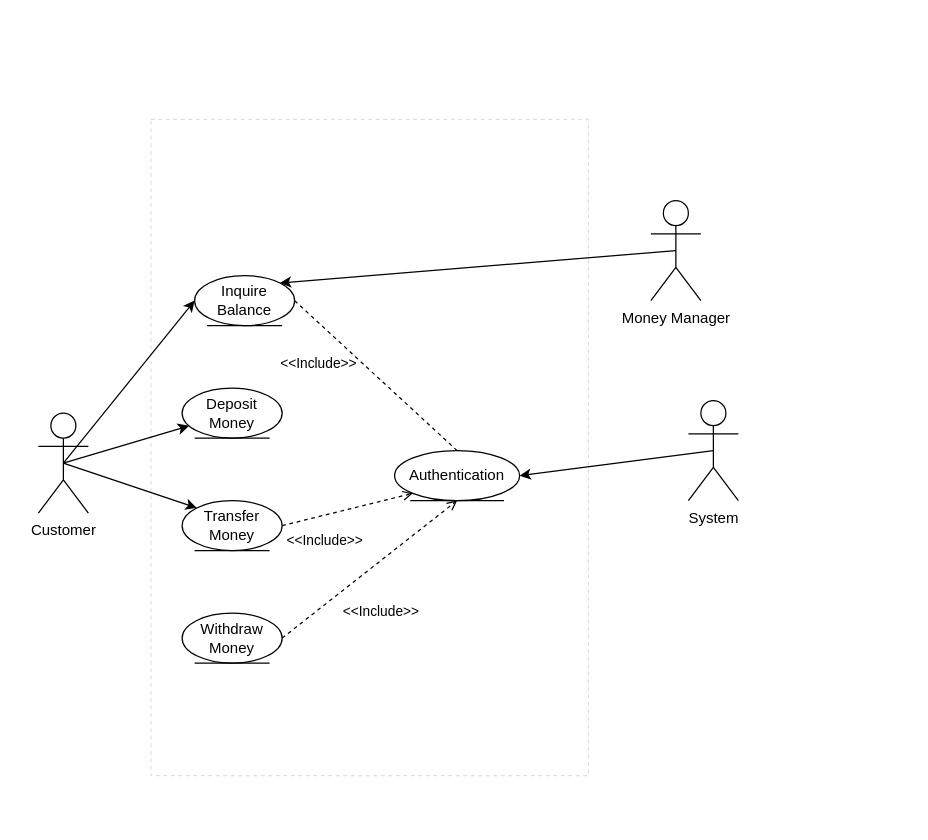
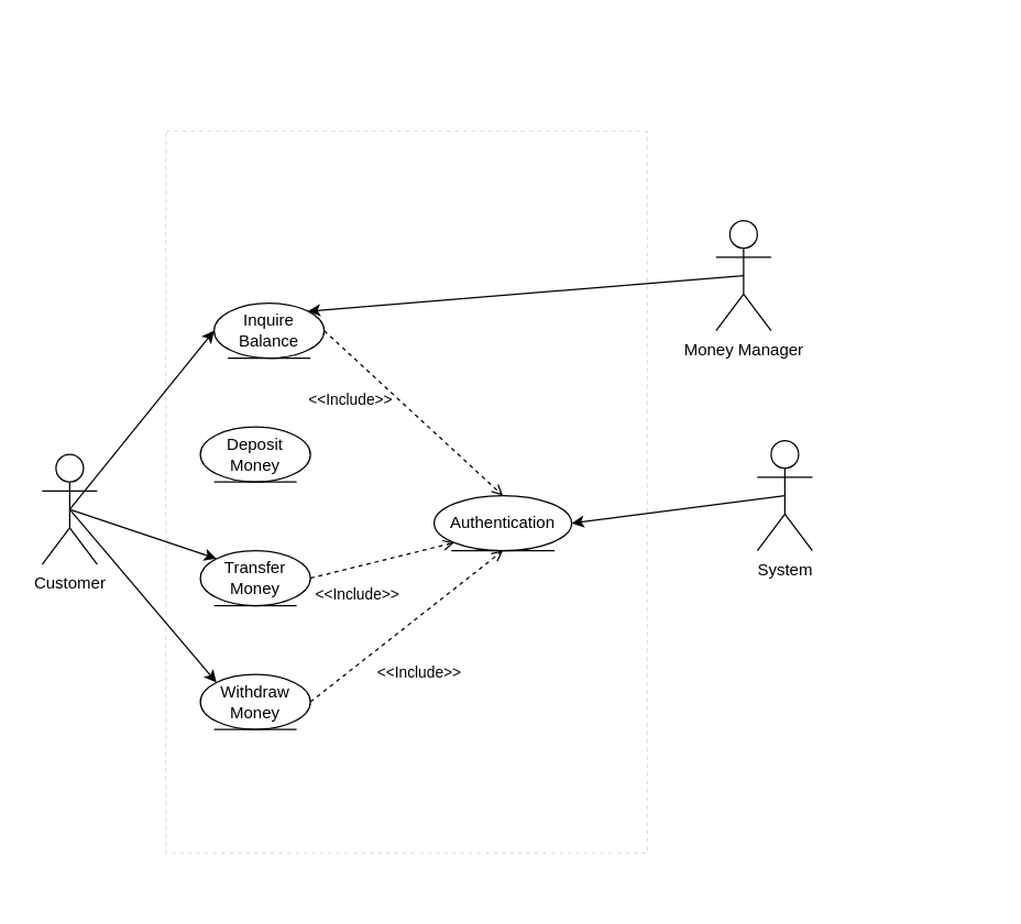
- <mxCell id="10" style="edgeStyle=none;html=1;exitX=0.5;exitY=0.5;exitDx=0;exitDy=0;exitPerimeter=0;" parent="1" source="4" target="14" edge="1"><mxGeometry relative="1" as="geometry" /></mxCell>
+ <mxCell id="10" style="edgeStyle=none;html=1;exitX=0.5;exitY=0.5;exitDx=0;exitDy=0;entryX=0;entryY=0;entryDx=0;entryDy=0;exitPerimeter=0;" parent="1" source="4" target="13" edge="1"><mxGeometry relative="1" as="geometry" /></mxCell>
- <mxCell id="19" value="&amp;lt;&amp;lt;Include&amp;gt;&amp;gt;" style="html=1;verticalAlign=bottom;labelBackgroundColor=none;endArrow=none;endFill=0;dashed=1;exitX=1;exitY=0.5;exitDx=0;exitDy=0;entryX=0.5;entryY=0;entryDx=0;entryDy=0;" edge="1" parent="1" source="9" target="12"><mxGeometry x="-0.374" y="-31" width="160" relative="1" as="geometry"><mxPoint x="280" y="230" as="sourcePoint" /><mxPoint x="410" y="360" as="targetPoint" /><mxPoint y="-1" as="offset" /></mxGeometry></mxCell>
+ <mxCell id="19" value="&amp;lt;&amp;lt;Include&amp;gt;&amp;gt;" style="html=1;verticalAlign=bottom;labelBackgroundColor=none;endArrow=open;endFill=0;dashed=1;exitX=1;exitY=0.5;exitDx=0;exitDy=0;entryX=0.5;entryY=0;entryDx=0;entryDy=0;" edge="1" parent="1" source="9" target="12"><mxGeometry x="-0.374" y="-31" width="160" relative="1" as="geometry"><mxPoint x="280" y="230" as="sourcePoint" /><mxPoint x="410" y="360" as="targetPoint" /><mxPoint y="-1" as="offset" /></mxGeometry></mxCell>
